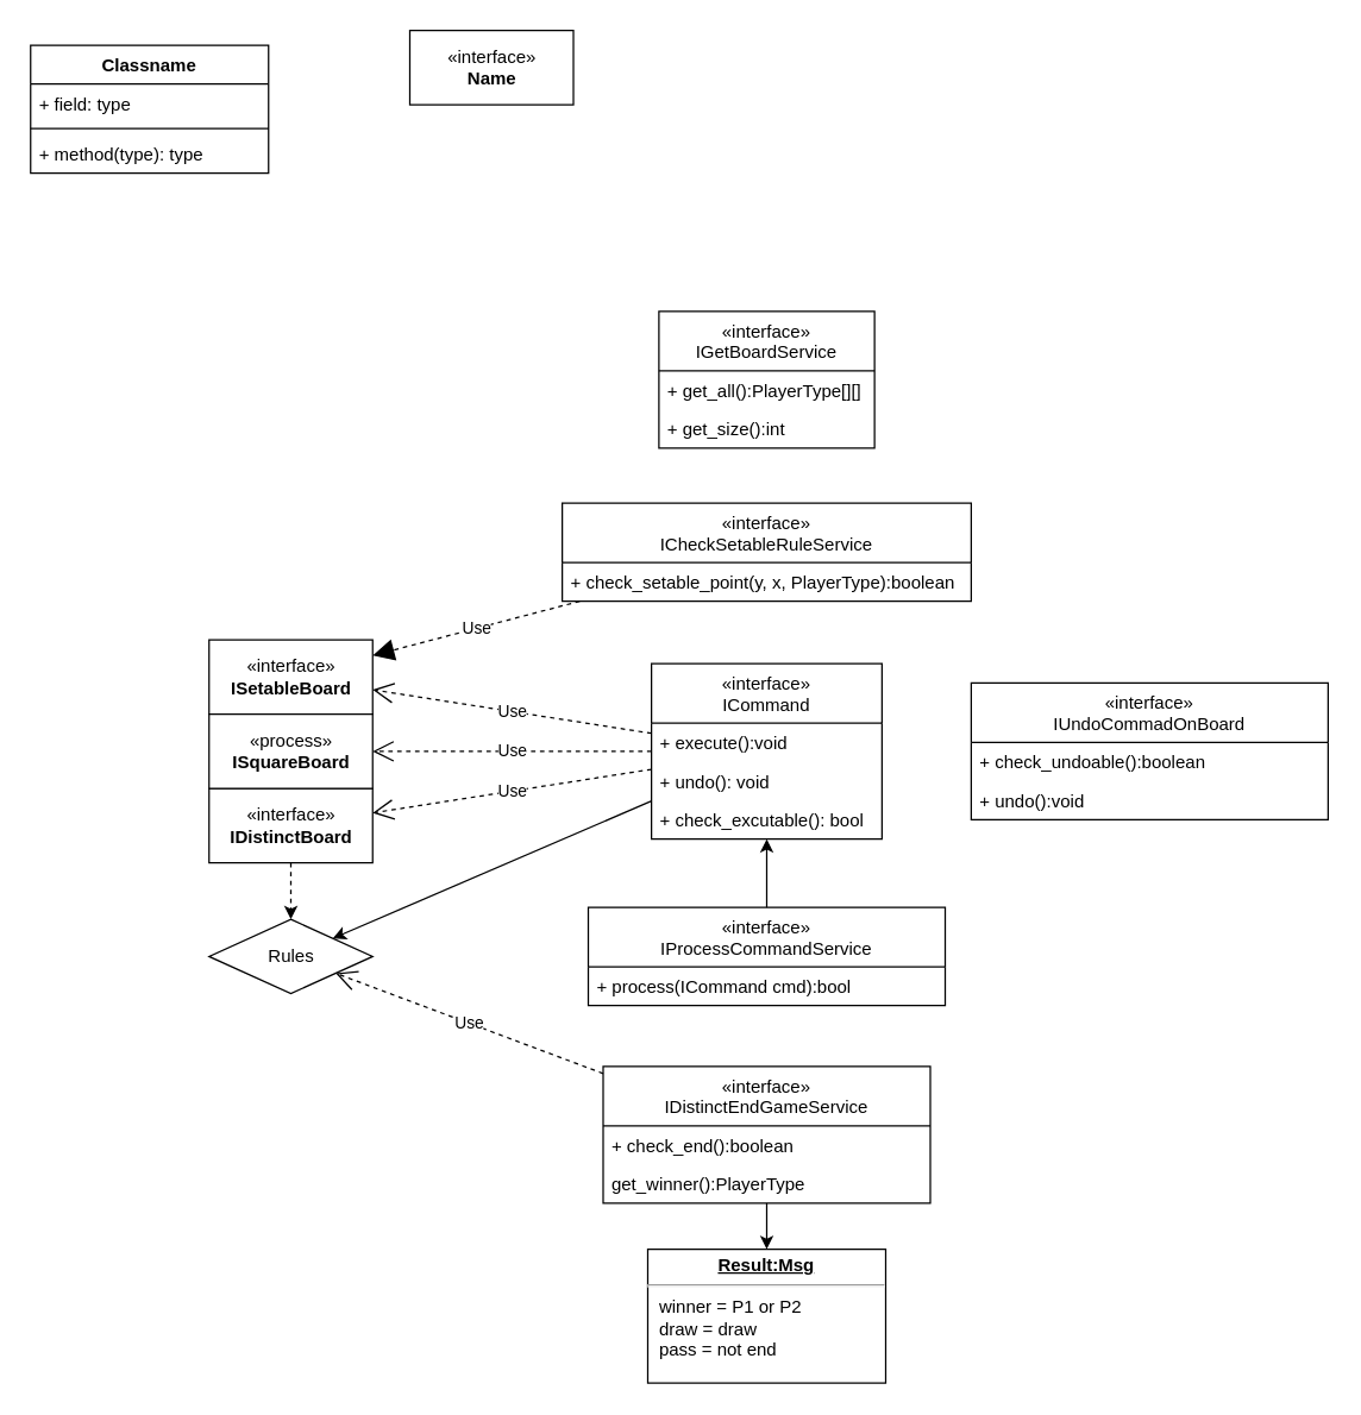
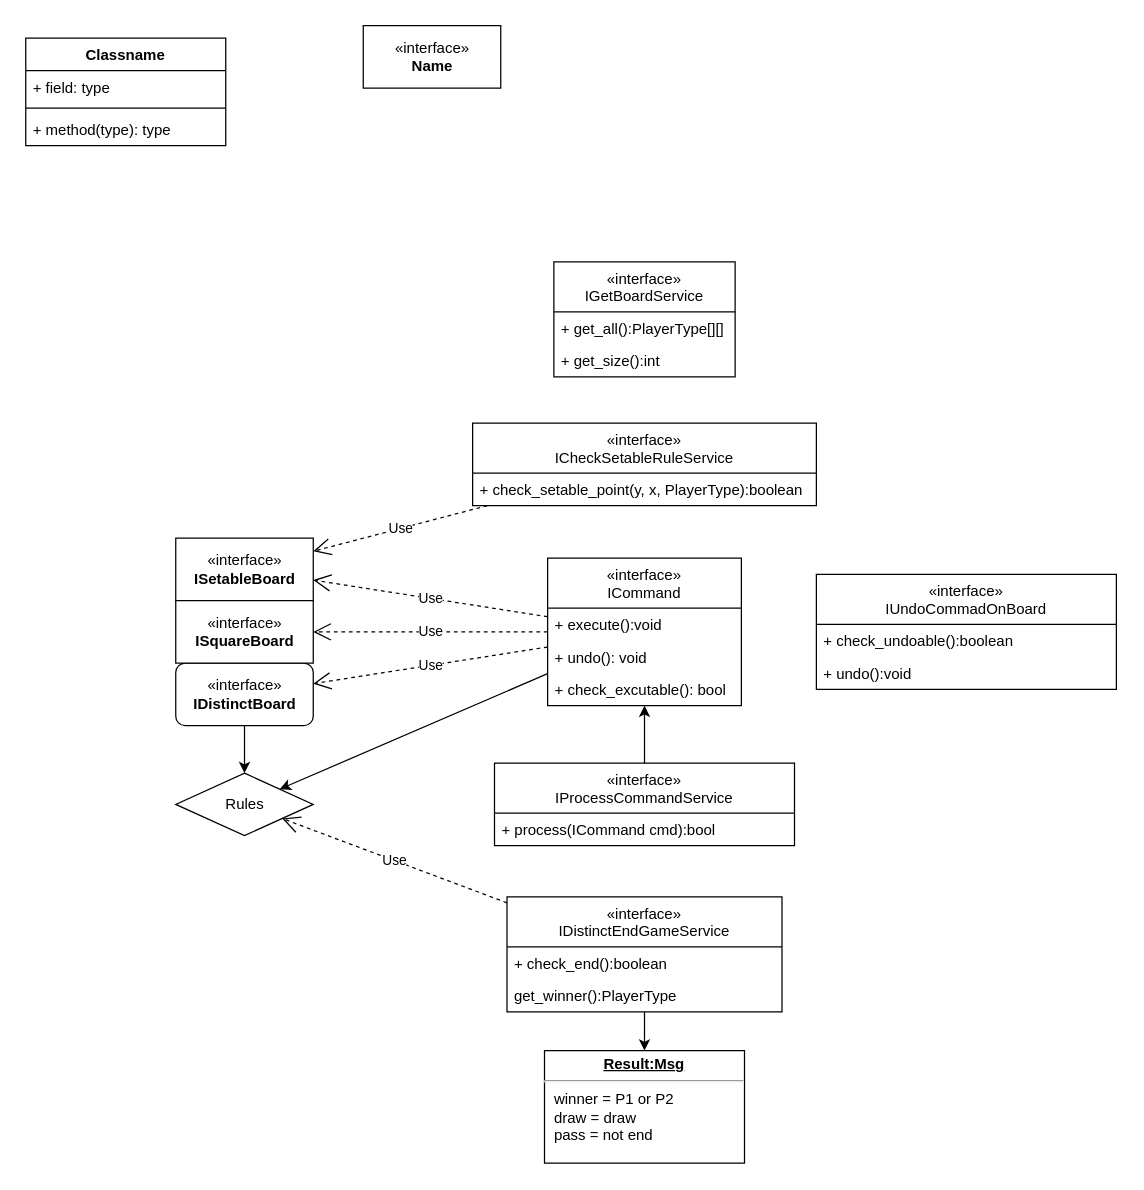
- <mxCell id="11" value="&amp;laquo;interface&amp;raquo;&lt;br&gt;&lt;b&gt;Name&lt;/b&gt;" style="html=1;" parent="1" vertex="1"><mxGeometry x="275" y="20" width="110" height="50" as="geometry" /></mxCell>
+ <mxCell id="11" value="&amp;laquo;interface&amp;raquo;&lt;br&gt;&lt;b&gt;Name&lt;/b&gt;" style="html=1;" parent="1" vertex="1"><mxGeometry x="290" y="20" width="110" height="50" as="geometry" /></mxCell>
- <mxCell id="37" value="Use" style="endArrow=block;endSize=12;dashed=1;html=1;" parent="1" source="35" target="25" edge="1"><mxGeometry width="160" relative="1" as="geometry"><mxPoint x="415" y="373" as="sourcePoint" /><mxPoint x="260" y="373" as="targetPoint" /></mxGeometry></mxCell>
+ <mxCell id="37" value="Use" style="endArrow=open;endSize=12;dashed=1;html=1;" parent="1" source="35" target="25" edge="1"><mxGeometry width="160" relative="1" as="geometry"><mxPoint x="415" y="373" as="sourcePoint" /><mxPoint x="260" y="373" as="targetPoint" /></mxGeometry></mxCell>
- <mxCell id="29" value="«process»&lt;br&gt;&lt;b&gt;ISquareBoard&lt;/b&gt;" style="html=1;" parent="1" vertex="1"><mxGeometry x="140" y="480" width="110" height="50" as="geometry" /></mxCell>
+ <mxCell id="29" value="«interface»&lt;br&gt;&lt;b&gt;ISquareBoard&lt;/b&gt;" style="html=1;" parent="1" vertex="1"><mxGeometry x="140" y="480" width="110" height="50" as="geometry" /></mxCell>
- <mxCell id="27" value="«interface»&lt;br&gt;&lt;b&gt;IDistinctBoard&lt;/b&gt;" style="html=1;" parent="1" vertex="1"><mxGeometry x="140" y="530" width="110" height="50" as="geometry" /></mxCell>
+ <mxCell id="27" value="«interface»&lt;br&gt;&lt;b&gt;IDistinctBoard&lt;/b&gt;" style="html=1;rounded=1;" parent="1" vertex="1"><mxGeometry x="140" y="530" width="110" height="50" as="geometry" /></mxCell>
- <mxCell id="26" style="edgeStyle=none;html=1;dashed=1;" parent="1" source="27" target="34" edge="1"><mxGeometry relative="1" as="geometry" /></mxCell>
+ <mxCell id="26" style="edgeStyle=none;html=1;" parent="1" source="27" target="34" edge="1"><mxGeometry relative="1" as="geometry" /></mxCell>
